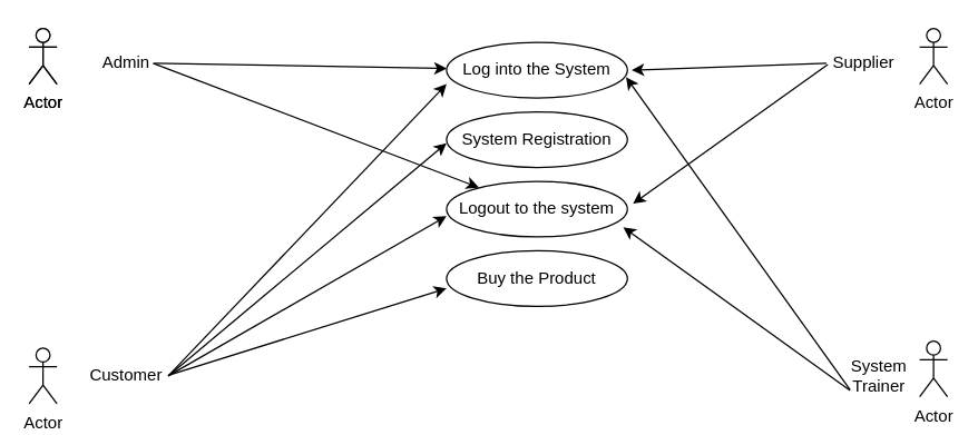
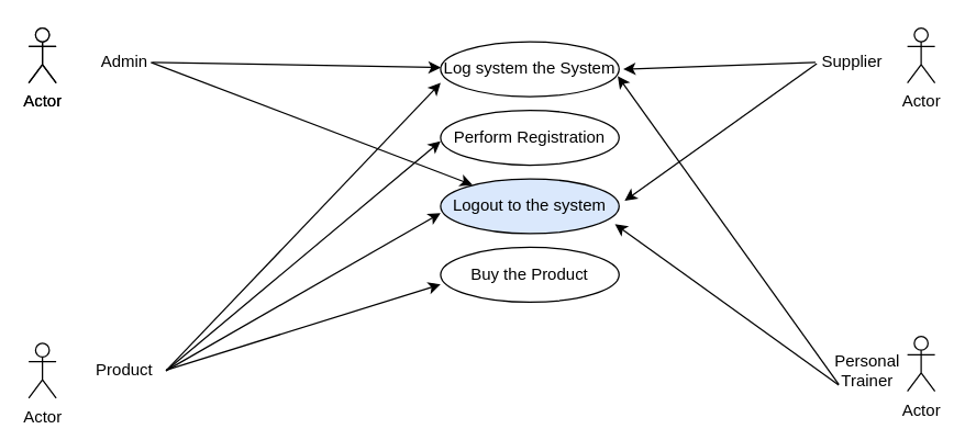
- <mxCell id="2" value="Log into the System" style="ellipse;whiteSpace=wrap;html=1;" vertex="1" parent="1"><mxGeometry x="320" y="30" width="130" height="40" as="geometry" /></mxCell>
+ <mxCell id="2" value="Log system the System" style="ellipse;whiteSpace=wrap;html=1;" vertex="1" parent="1"><mxGeometry x="320" y="30" width="130" height="40" as="geometry" /></mxCell>
- <mxCell id="8" value="System Registration" style="ellipse;whiteSpace=wrap;html=1;" vertex="1" parent="1"><mxGeometry x="320" y="80" width="130" height="40" as="geometry" /></mxCell>
+ <mxCell id="8" value="Perform Registration" style="ellipse;whiteSpace=wrap;html=1;" vertex="1" parent="1"><mxGeometry x="320" y="80" width="130" height="40" as="geometry" /></mxCell>
- <mxCell id="9" value="Logout to the system" style="ellipse;whiteSpace=wrap;html=1;" vertex="1" parent="1"><mxGeometry x="320" y="130" width="130" height="40" as="geometry" /></mxCell>
+ <mxCell id="9" value="Logout to the system" style="ellipse;whiteSpace=wrap;html=1;fillColor=#dae8fc;" vertex="1" parent="1"><mxGeometry x="320" y="130" width="130" height="40" as="geometry" /></mxCell>
- <mxCell id="6" value="Customer" style="text;html=1;strokeColor=none;fillColor=none;align=center;verticalAlign=middle;whiteSpace=wrap;rounded=0;" vertex="1" parent="1"><mxGeometry x="60" y="255" width="60" height="30" as="geometry" /></mxCell>
+ <mxCell id="6" value="Product" style="text;html=1;strokeColor=none;fillColor=none;align=center;verticalAlign=middle;whiteSpace=wrap;rounded=0;" vertex="1" parent="1"><mxGeometry x="60" y="255" width="60" height="30" as="geometry" /></mxCell>
- <mxCell id="24" value="System Trainer" style="text;html=1;strokeColor=none;fillColor=none;align=center;verticalAlign=middle;whiteSpace=wrap;rounded=0;" vertex="1" parent="1"><mxGeometry x="601" y="255" width="60" height="30" as="geometry" /></mxCell>
+ <mxCell id="24" value="Personal Trainer" style="text;html=1;strokeColor=none;fillColor=none;align=center;verticalAlign=middle;whiteSpace=wrap;rounded=0;" vertex="1" parent="1"><mxGeometry x="601" y="255" width="60" height="30" as="geometry" /></mxCell>
